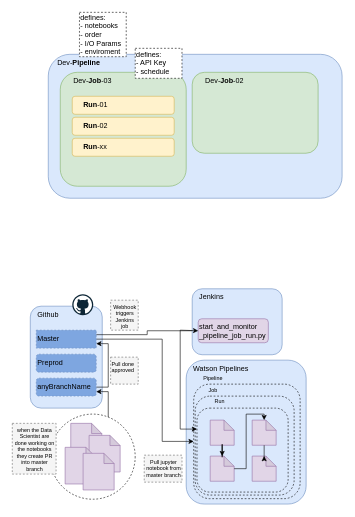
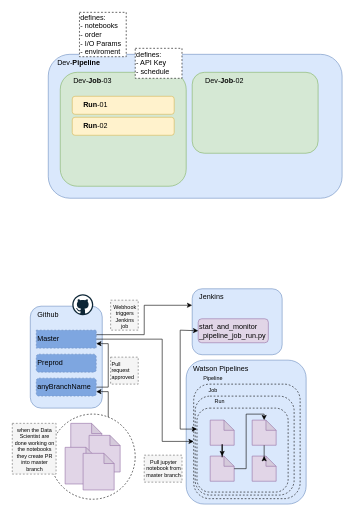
- <mxCell id="10" value="&amp;nbsp; &amp;nbsp; &amp;nbsp;&lt;b&gt;Run&lt;/b&gt;-xx" style="rounded=1;whiteSpace=wrap;html=1;align=left;verticalAlign=top;fillColor=#fff2cc;strokeColor=#d6b656;" vertex="1" parent="1"><mxGeometry x="120" y="230" width="170" height="30" as="geometry" /></mxCell>
- <mxCell id="14" style="edgeStyle=orthogonalEdgeStyle;rounded=0;orthogonalLoop=1;jettySize=auto;html=1;exitX=1;exitY=0.25;exitDx=0;exitDy=0;" edge="1" parent="1" source="16" target="39"><mxGeometry relative="1" as="geometry" /></mxCell>
+ <mxCell id="14" style="edgeStyle=orthogonalEdgeStyle;rounded=0;orthogonalLoop=1;jettySize=auto;html=1;exitX=1;exitY=0.25;exitDx=0;exitDy=0;entryX=0;entryY=0.25;entryDx=0;entryDy=0;" edge="1" parent="1" source="16" target="22"><mxGeometry relative="1" as="geometry" /></mxCell>
- <mxCell id="38" value="&lt;span style=&quot;color: rgb(0, 0, 0); font-family: Helvetica; font-size: 9px; font-style: normal; font-variant-ligatures: normal; font-variant-caps: normal; font-weight: 400; letter-spacing: normal; orphans: 2; text-align: center; text-indent: 0px; text-transform: none; widows: 2; word-spacing: 0px; -webkit-text-stroke-width: 0px; text-decoration-thickness: initial; text-decoration-style: initial; text-decoration-color: initial; float: none; display: inline !important;&quot;&gt;Pull done&lt;/span&gt;&lt;br style=&quot;padding: 0px; margin: 0px; color: rgb(0, 0, 0); font-family: Helvetica; font-size: 9px; font-style: normal; font-variant-ligatures: normal; font-variant-caps: normal; font-weight: 400; letter-spacing: normal; orphans: 2; text-align: center; text-indent: 0px; text-transform: none; widows: 2; word-spacing: 0px; -webkit-text-stroke-width: 0px; text-decoration-thickness: initial; text-decoration-style: initial; text-decoration-color: initial;&quot;&gt;&lt;span style=&quot;color: rgb(0, 0, 0); font-family: Helvetica; font-size: 9px; font-style: normal; font-variant-ligatures: normal; font-variant-caps: normal; font-weight: 400; letter-spacing: normal; orphans: 2; text-align: center; text-indent: 0px; text-transform: none; widows: 2; word-spacing: 0px; -webkit-text-stroke-width: 0px; text-decoration-thickness: initial; text-decoration-style: initial; text-decoration-color: initial; float: none; display: inline !important;&quot;&gt;approved&lt;/span&gt;" style="text;whiteSpace=wrap;html=1;fillColor=#f5f5f5;strokeColor=#666666;fontColor=#333333;dashed=1;fontSize=9;" vertex="1" parent="1"><mxGeometry x="183.97" y="595" width="46.03" height="45" as="geometry" /></mxCell>
+ <mxCell id="38" value="&lt;span style=&quot;color: rgb(0, 0, 0); font-family: Helvetica; font-size: 9px; font-style: normal; font-variant-ligatures: normal; font-variant-caps: normal; font-weight: 400; letter-spacing: normal; orphans: 2; text-align: center; text-indent: 0px; text-transform: none; widows: 2; word-spacing: 0px; -webkit-text-stroke-width: 0px; text-decoration-thickness: initial; text-decoration-style: initial; text-decoration-color: initial; float: none; display: inline !important;&quot;&gt;Pull request&lt;/span&gt;&lt;br style=&quot;padding: 0px; margin: 0px; color: rgb(0, 0, 0); font-family: Helvetica; font-size: 9px; font-style: normal; font-variant-ligatures: normal; font-variant-caps: normal; font-weight: 400; letter-spacing: normal; orphans: 2; text-align: center; text-indent: 0px; text-transform: none; widows: 2; word-spacing: 0px; -webkit-text-stroke-width: 0px; text-decoration-thickness: initial; text-decoration-style: initial; text-decoration-color: initial;&quot;&gt;&lt;span style=&quot;color: rgb(0, 0, 0); font-family: Helvetica; font-size: 9px; font-style: normal; font-variant-ligatures: normal; font-variant-caps: normal; font-weight: 400; letter-spacing: normal; orphans: 2; text-align: center; text-indent: 0px; text-transform: none; widows: 2; word-spacing: 0px; -webkit-text-stroke-width: 0px; text-decoration-thickness: initial; text-decoration-style: initial; text-decoration-color: initial; float: none; display: inline !important;&quot;&gt;approved&lt;/span&gt;" style="text;whiteSpace=wrap;html=1;fillColor=#f5f5f5;strokeColor=#666666;fontColor=#333333;dashed=1;fontSize=9;" vertex="1" parent="1"><mxGeometry x="183.97" y="595" width="46.03" height="45" as="geometry" /></mxCell>
